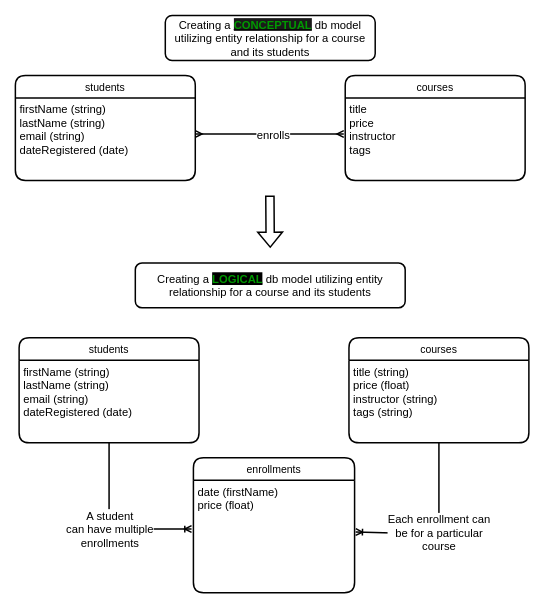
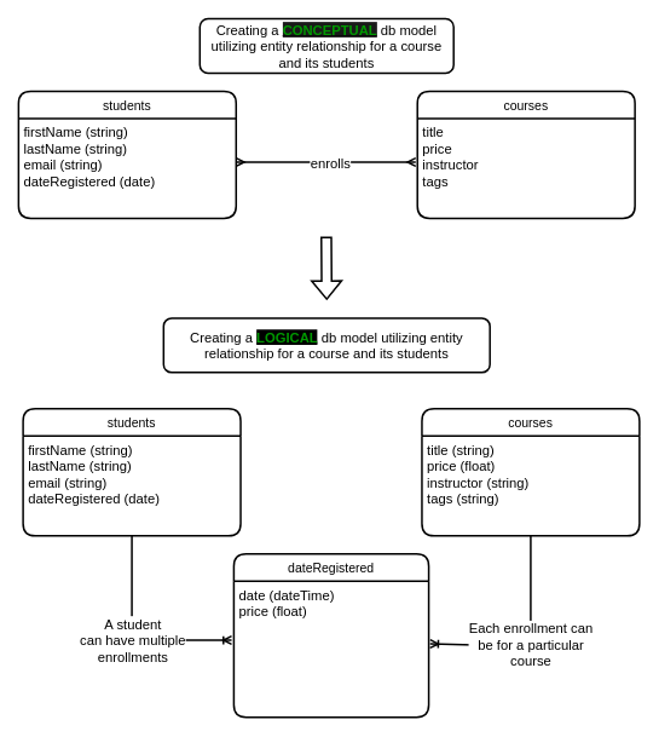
- <mxCell id="12" value="enrollments" style="swimlane;childLayout=stackLayout;horizontal=1;startSize=30;horizontalStack=0;rounded=1;fontSize=14;fontStyle=0;strokeWidth=2;resizeParent=0;resizeLast=1;shadow=0;dashed=0;align=center;" vertex="1" parent="1"><mxGeometry x="257.5" y="610" width="215" height="180" as="geometry" /></mxCell>
+ <mxCell id="12" value="dateRegistered" style="swimlane;childLayout=stackLayout;horizontal=1;startSize=30;horizontalStack=0;rounded=1;fontSize=14;fontStyle=0;strokeWidth=2;resizeParent=0;resizeLast=1;shadow=0;dashed=0;align=center;" vertex="1" parent="1"><mxGeometry x="257.5" y="610" width="215" height="180" as="geometry" /></mxCell>
- <mxCell id="13" value="date (firstName)&#10;price (float)" style="align=left;strokeColor=none;fillColor=none;spacingLeft=4;fontSize=15;verticalAlign=top;resizable=0;rotatable=0;part=1;" vertex="1" parent="12"><mxGeometry y="30" width="215" height="150" as="geometry" /></mxCell>
+ <mxCell id="13" value="date (dateTime)&#10;price (float)" style="align=left;strokeColor=none;fillColor=none;spacingLeft=4;fontSize=15;verticalAlign=top;resizable=0;rotatable=0;part=1;" vertex="1" parent="12"><mxGeometry y="30" width="215" height="150" as="geometry" /></mxCell>
